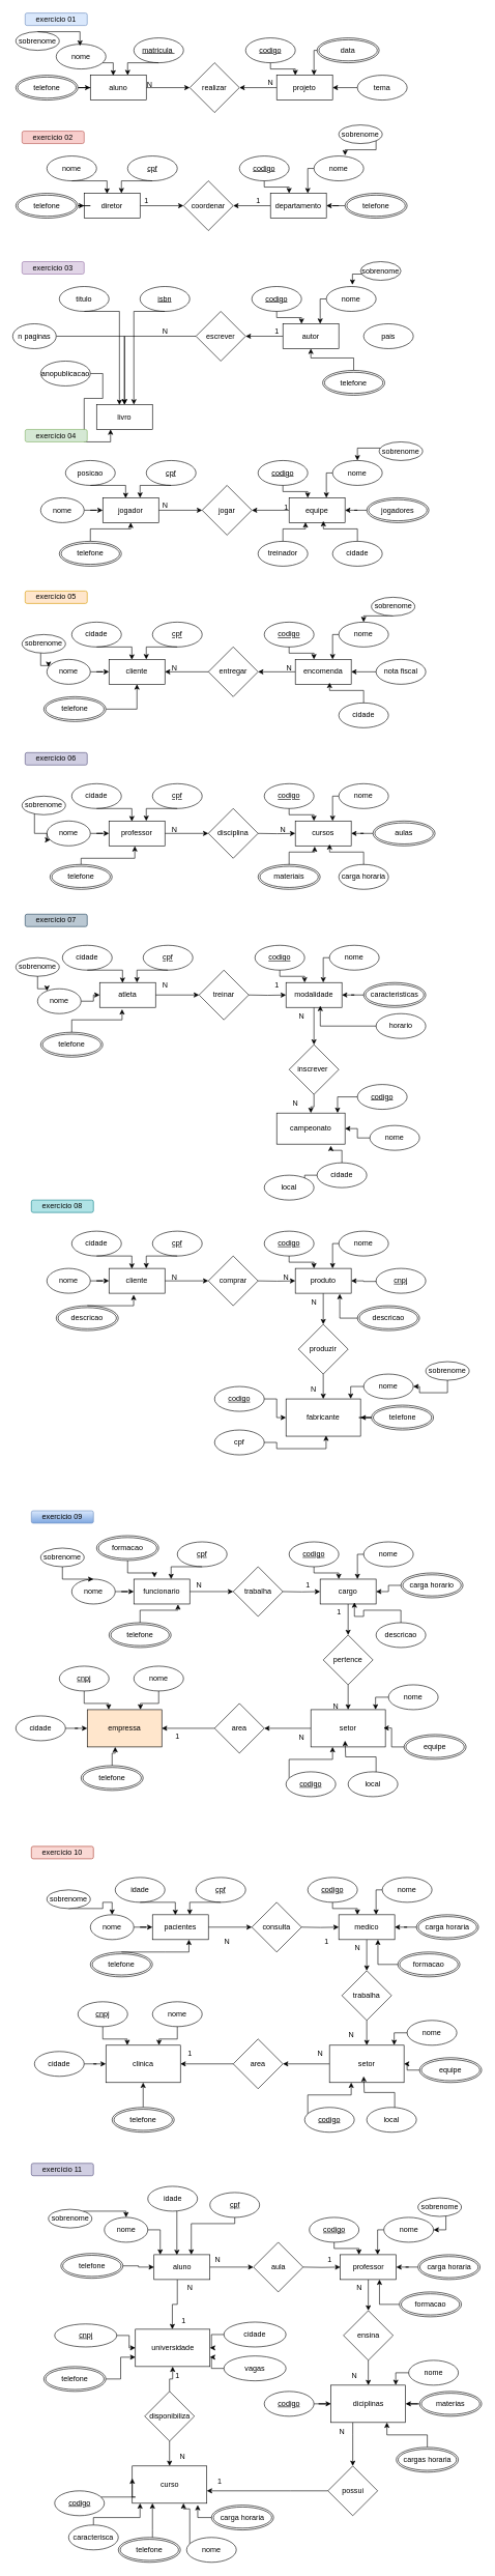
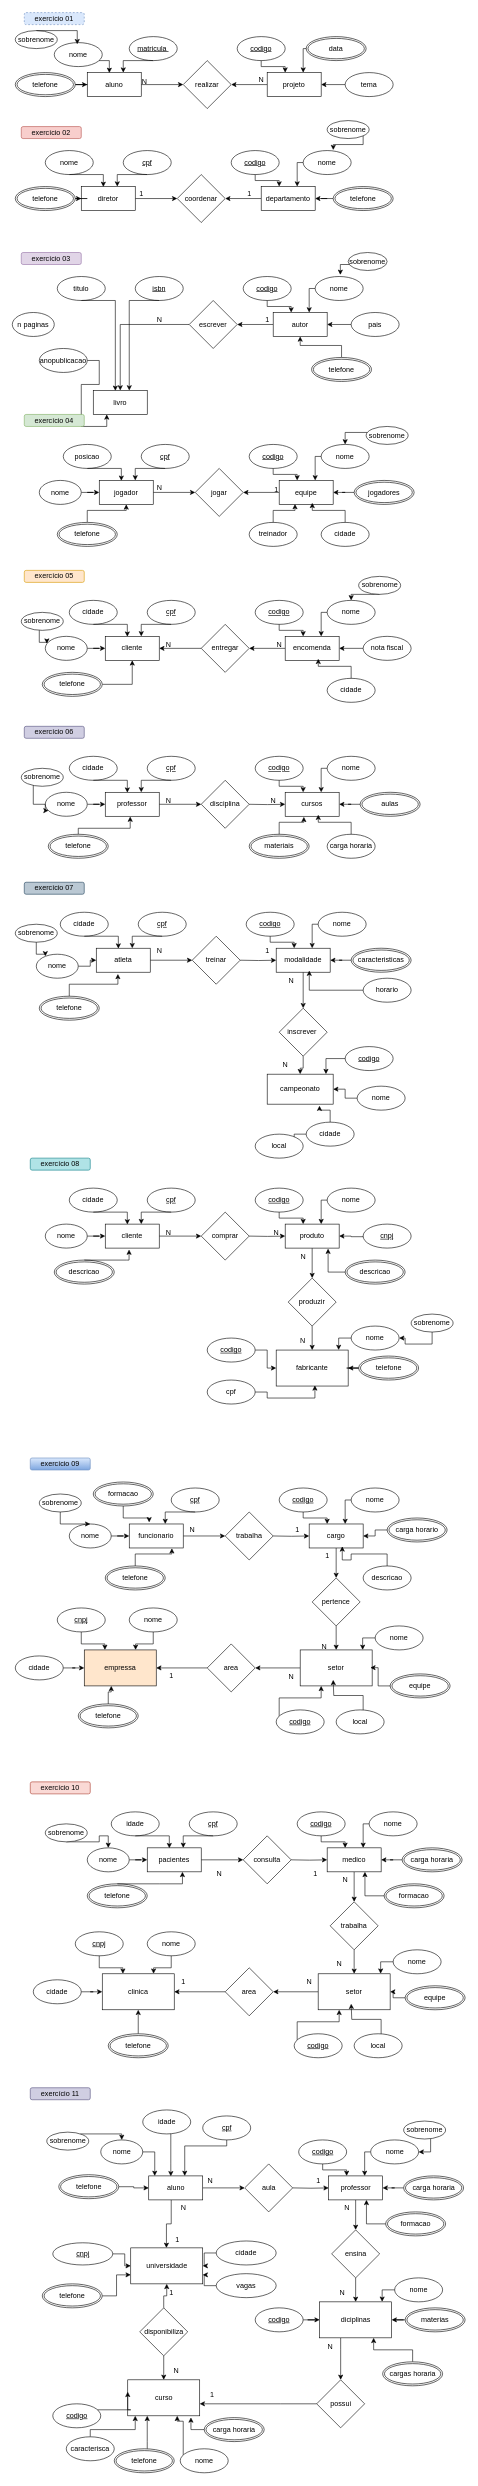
- <mxCell id="16" value="exercício 01" style="rounded=1;whiteSpace=wrap;html=1;fillColor=#dae8fc;strokeColor=#6c8ebf;" parent="1" vertex="1"><mxGeometry x="40" y="20" width="100" height="20" as="geometry" /></mxCell>
+ <mxCell id="16" value="exercício 01" style="rounded=1;whiteSpace=wrap;html=1;fillColor=#dae8fc;strokeColor=#6c8ebf;dashed=1;" parent="1" vertex="1"><mxGeometry x="40" y="20" width="100" height="20" as="geometry" /></mxCell>
- <mxCell id="47" value="" style="edgeStyle=orthogonalEdgeStyle;rounded=0;orthogonalLoop=1;jettySize=auto;html=1;" parent="1" source="48" target="32" edge="1"><mxGeometry relative="1" as="geometry" /></mxCell>
+ <mxCell id="42" style="edgeStyle=orthogonalEdgeStyle;rounded=0;orthogonalLoop=1;jettySize=auto;html=1;entryX=1;entryY=0.5;entryDx=0;entryDy=0;" parent="1" source="43" target="38" edge="1"><mxGeometry relative="1" as="geometry" /></mxCell>
